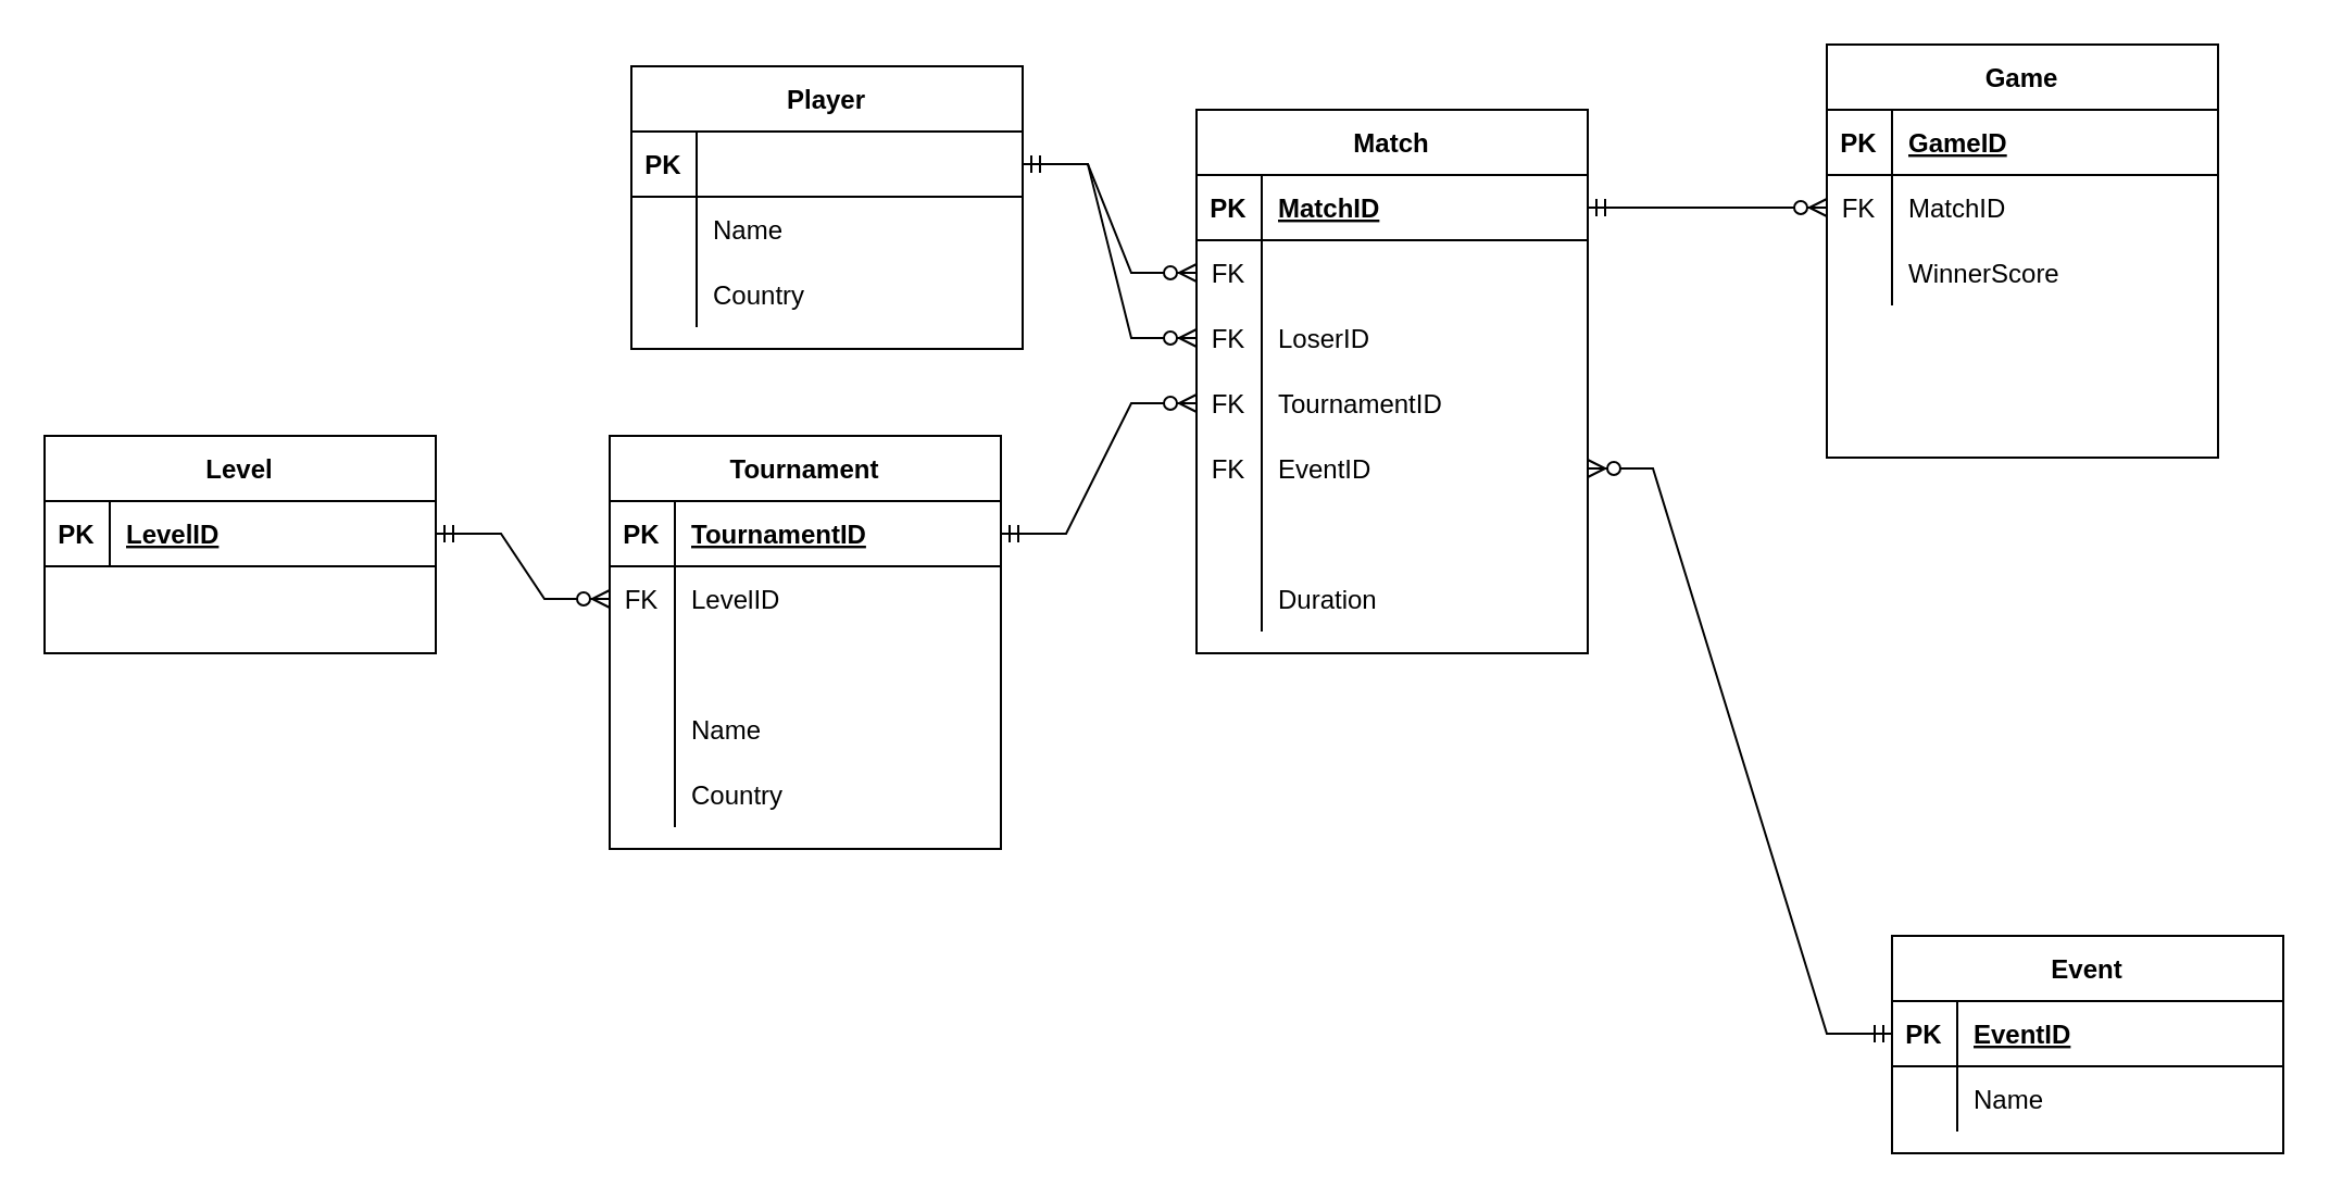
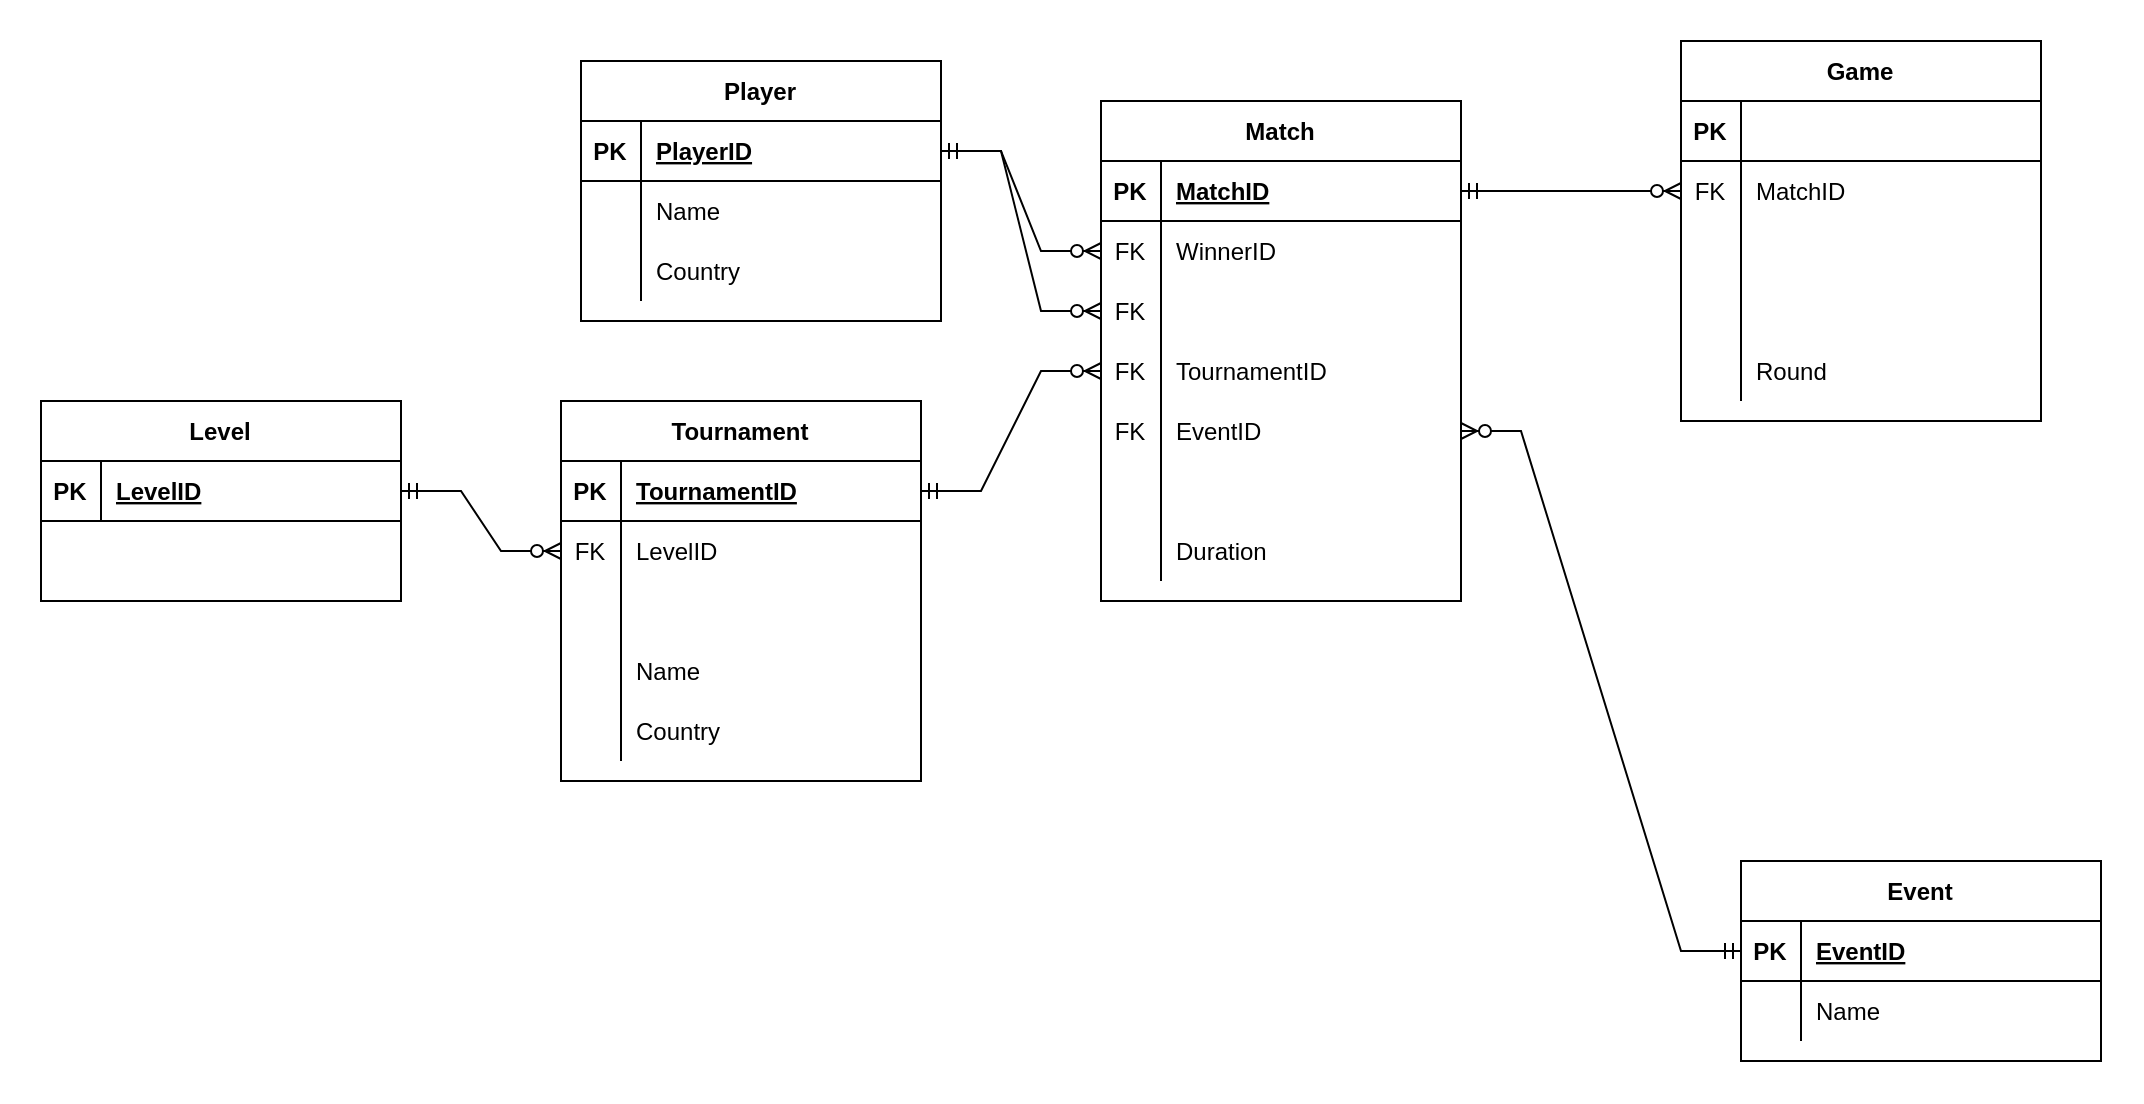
- <mxCell id="64" value="GameID" style="shape=partialRectangle;connectable=0;fillColor=none;top=0;left=0;bottom=0;right=0;align=left;spacingLeft=6;fontStyle=5;overflow=hidden;" vertex="1" parent="62"><mxGeometry x="30" width="150" height="30" as="geometry"><mxRectangle width="150" height="30" as="alternateBounds" /></mxGeometry></mxCell>
+ <mxCell id="41" value="PlayerID" style="shape=partialRectangle;connectable=0;fillColor=none;top=0;left=0;bottom=0;right=0;align=left;spacingLeft=6;fontStyle=5;overflow=hidden;" parent="39" vertex="1"><mxGeometry x="30" width="150" height="30" as="geometry"><mxRectangle width="150" height="30" as="alternateBounds" /></mxGeometry></mxCell>
+ <mxCell id="8" value="WinnerID" style="shape=partialRectangle;connectable=0;fillColor=none;top=0;left=0;bottom=0;right=0;align=left;spacingLeft=6;overflow=hidden;" parent="6" vertex="1"><mxGeometry x="30" width="150" height="30" as="geometry"><mxRectangle width="150" height="30" as="alternateBounds" /></mxGeometry></mxCell>
- <mxCell id="70" value="WinnerScore" style="shape=partialRectangle;connectable=0;fillColor=none;top=0;left=0;bottom=0;right=0;align=left;spacingLeft=6;overflow=hidden;" vertex="1" parent="68"><mxGeometry x="30" width="150" height="30" as="geometry"><mxRectangle width="150" height="30" as="alternateBounds" /></mxGeometry></mxCell>
- <mxCell id="11" value="LoserID" style="shape=partialRectangle;connectable=0;fillColor=none;top=0;left=0;bottom=0;right=0;align=left;spacingLeft=6;overflow=hidden;" parent="9" vertex="1"><mxGeometry x="30" width="150" height="30" as="geometry"><mxRectangle width="150" height="30" as="alternateBounds" /></mxGeometry></mxCell>
+ <mxCell id="75" value="Round" style="shape=partialRectangle;connectable=0;fillColor=none;top=0;left=0;bottom=0;right=0;align=left;spacingLeft=6;overflow=hidden;" vertex="1" parent="73"><mxGeometry x="30" width="150" height="30" as="geometry"><mxRectangle width="150" height="30" as="alternateBounds" /></mxGeometry></mxCell>
